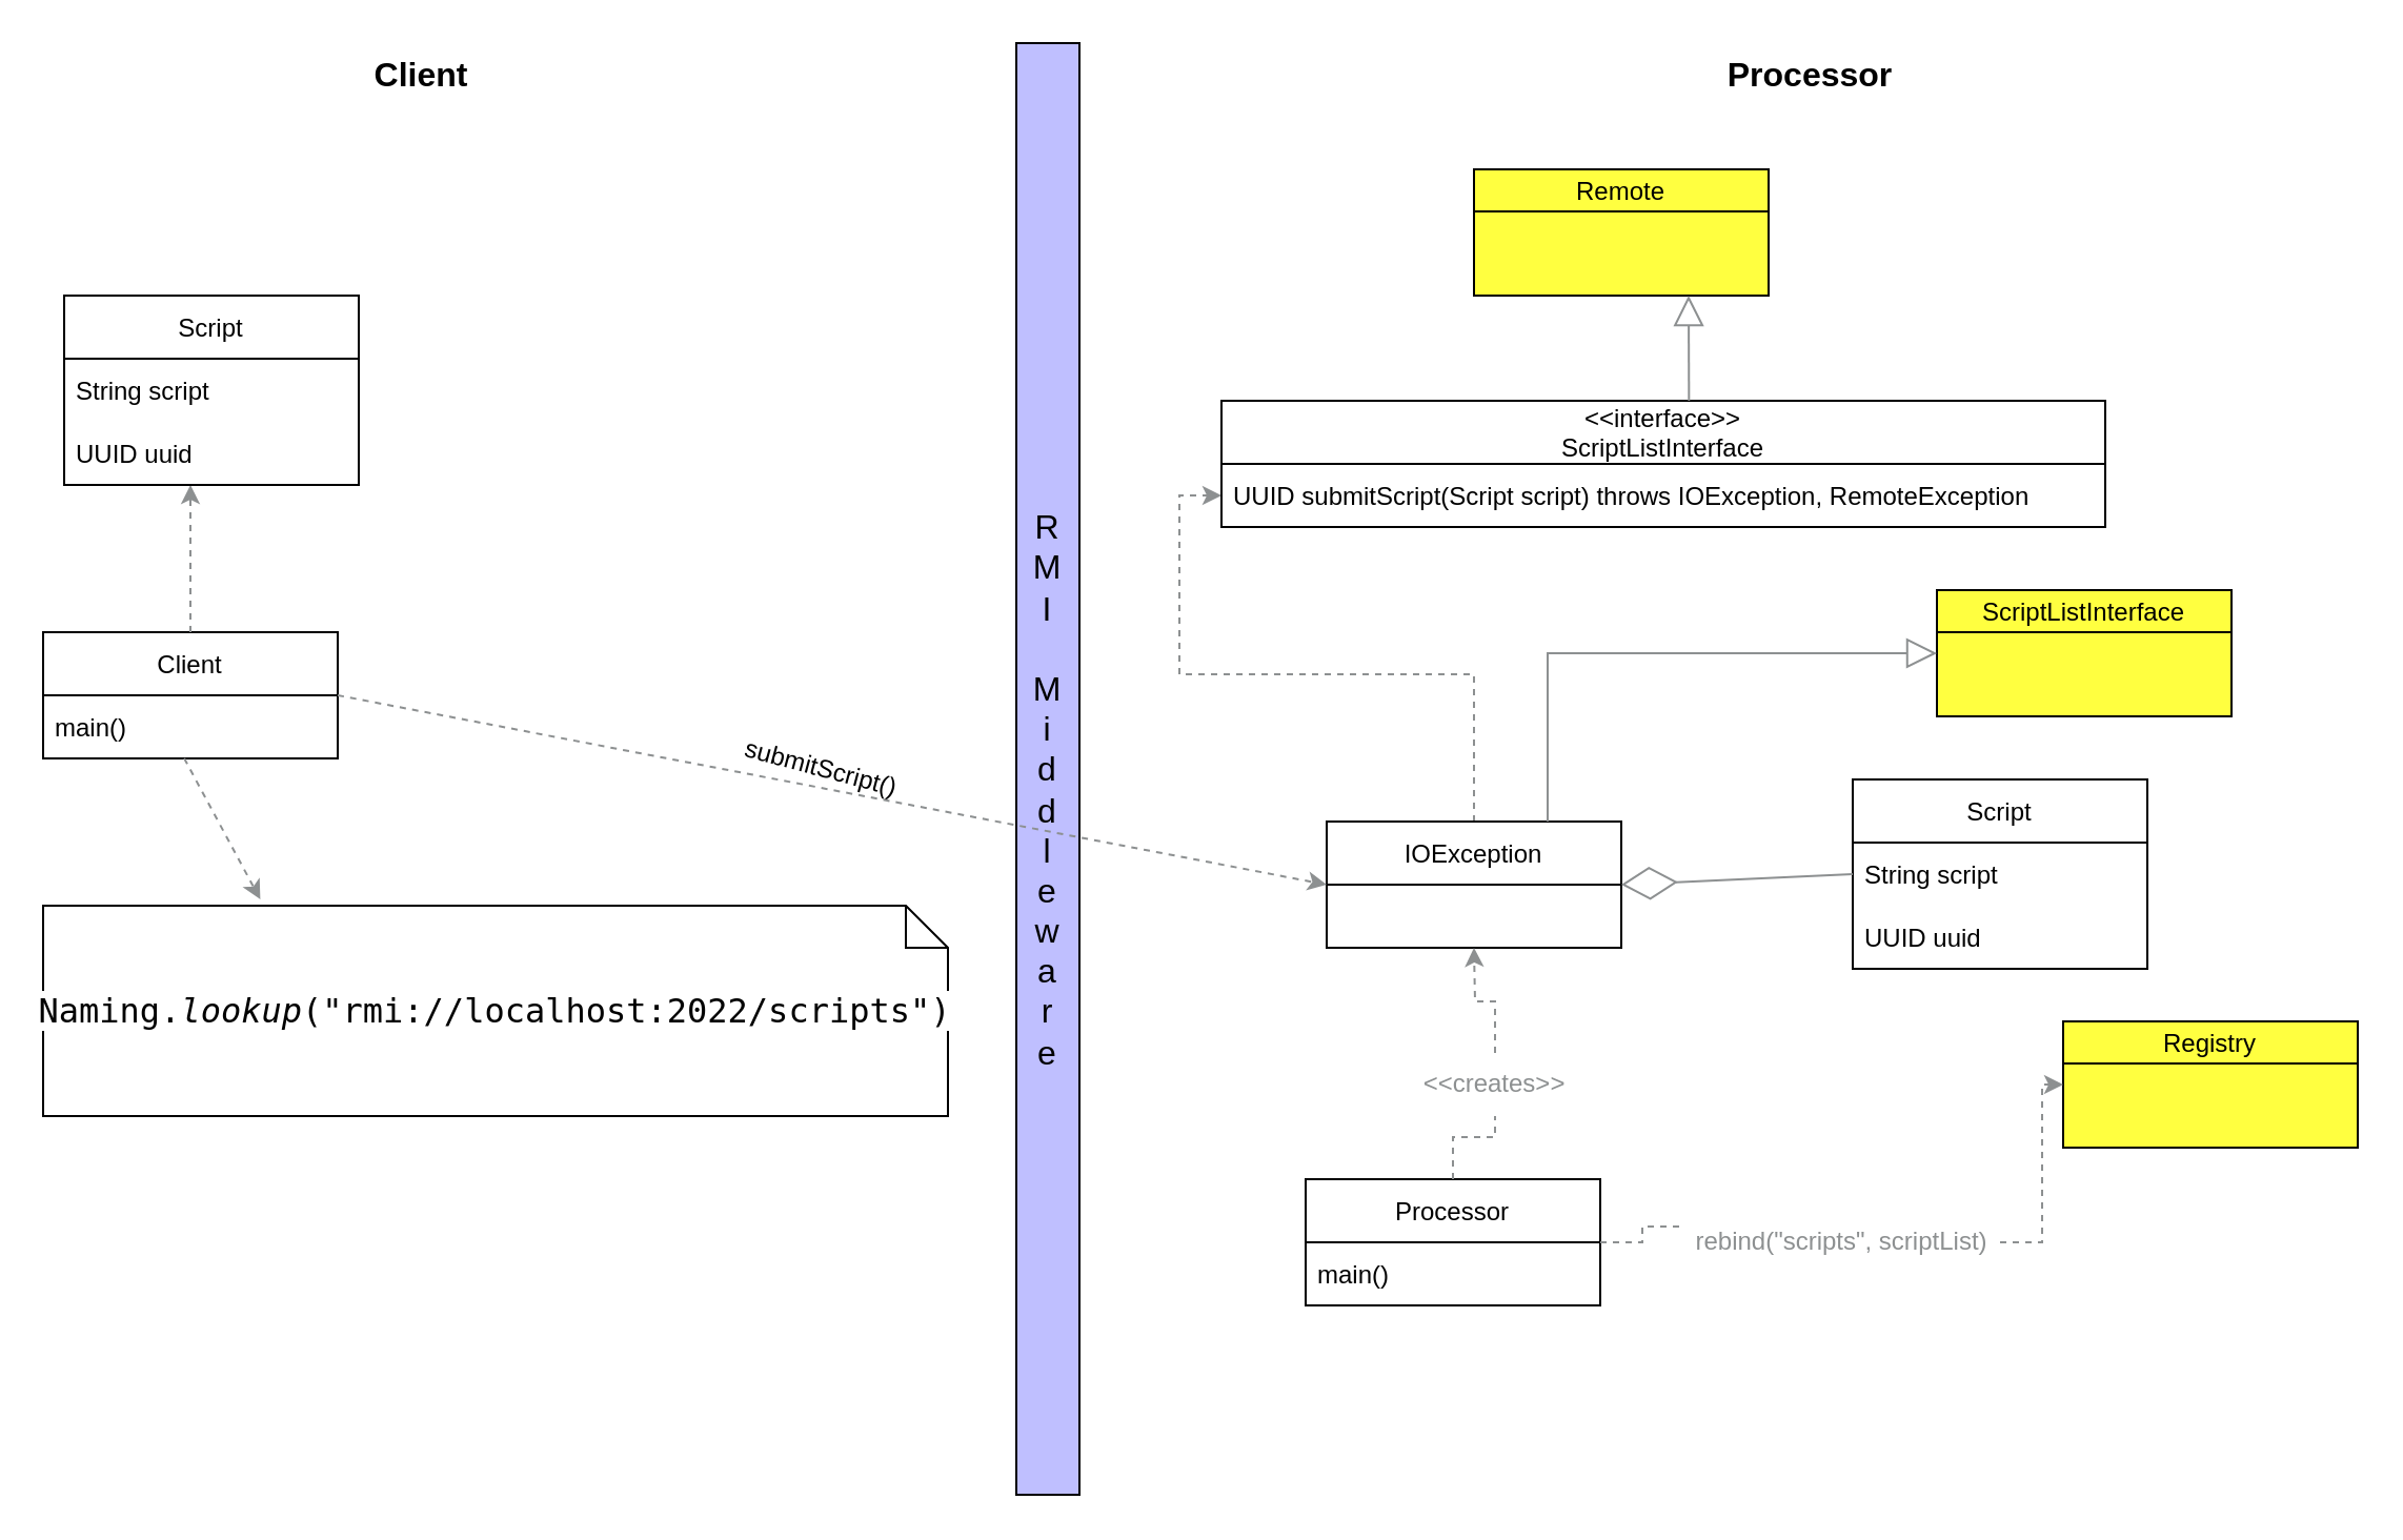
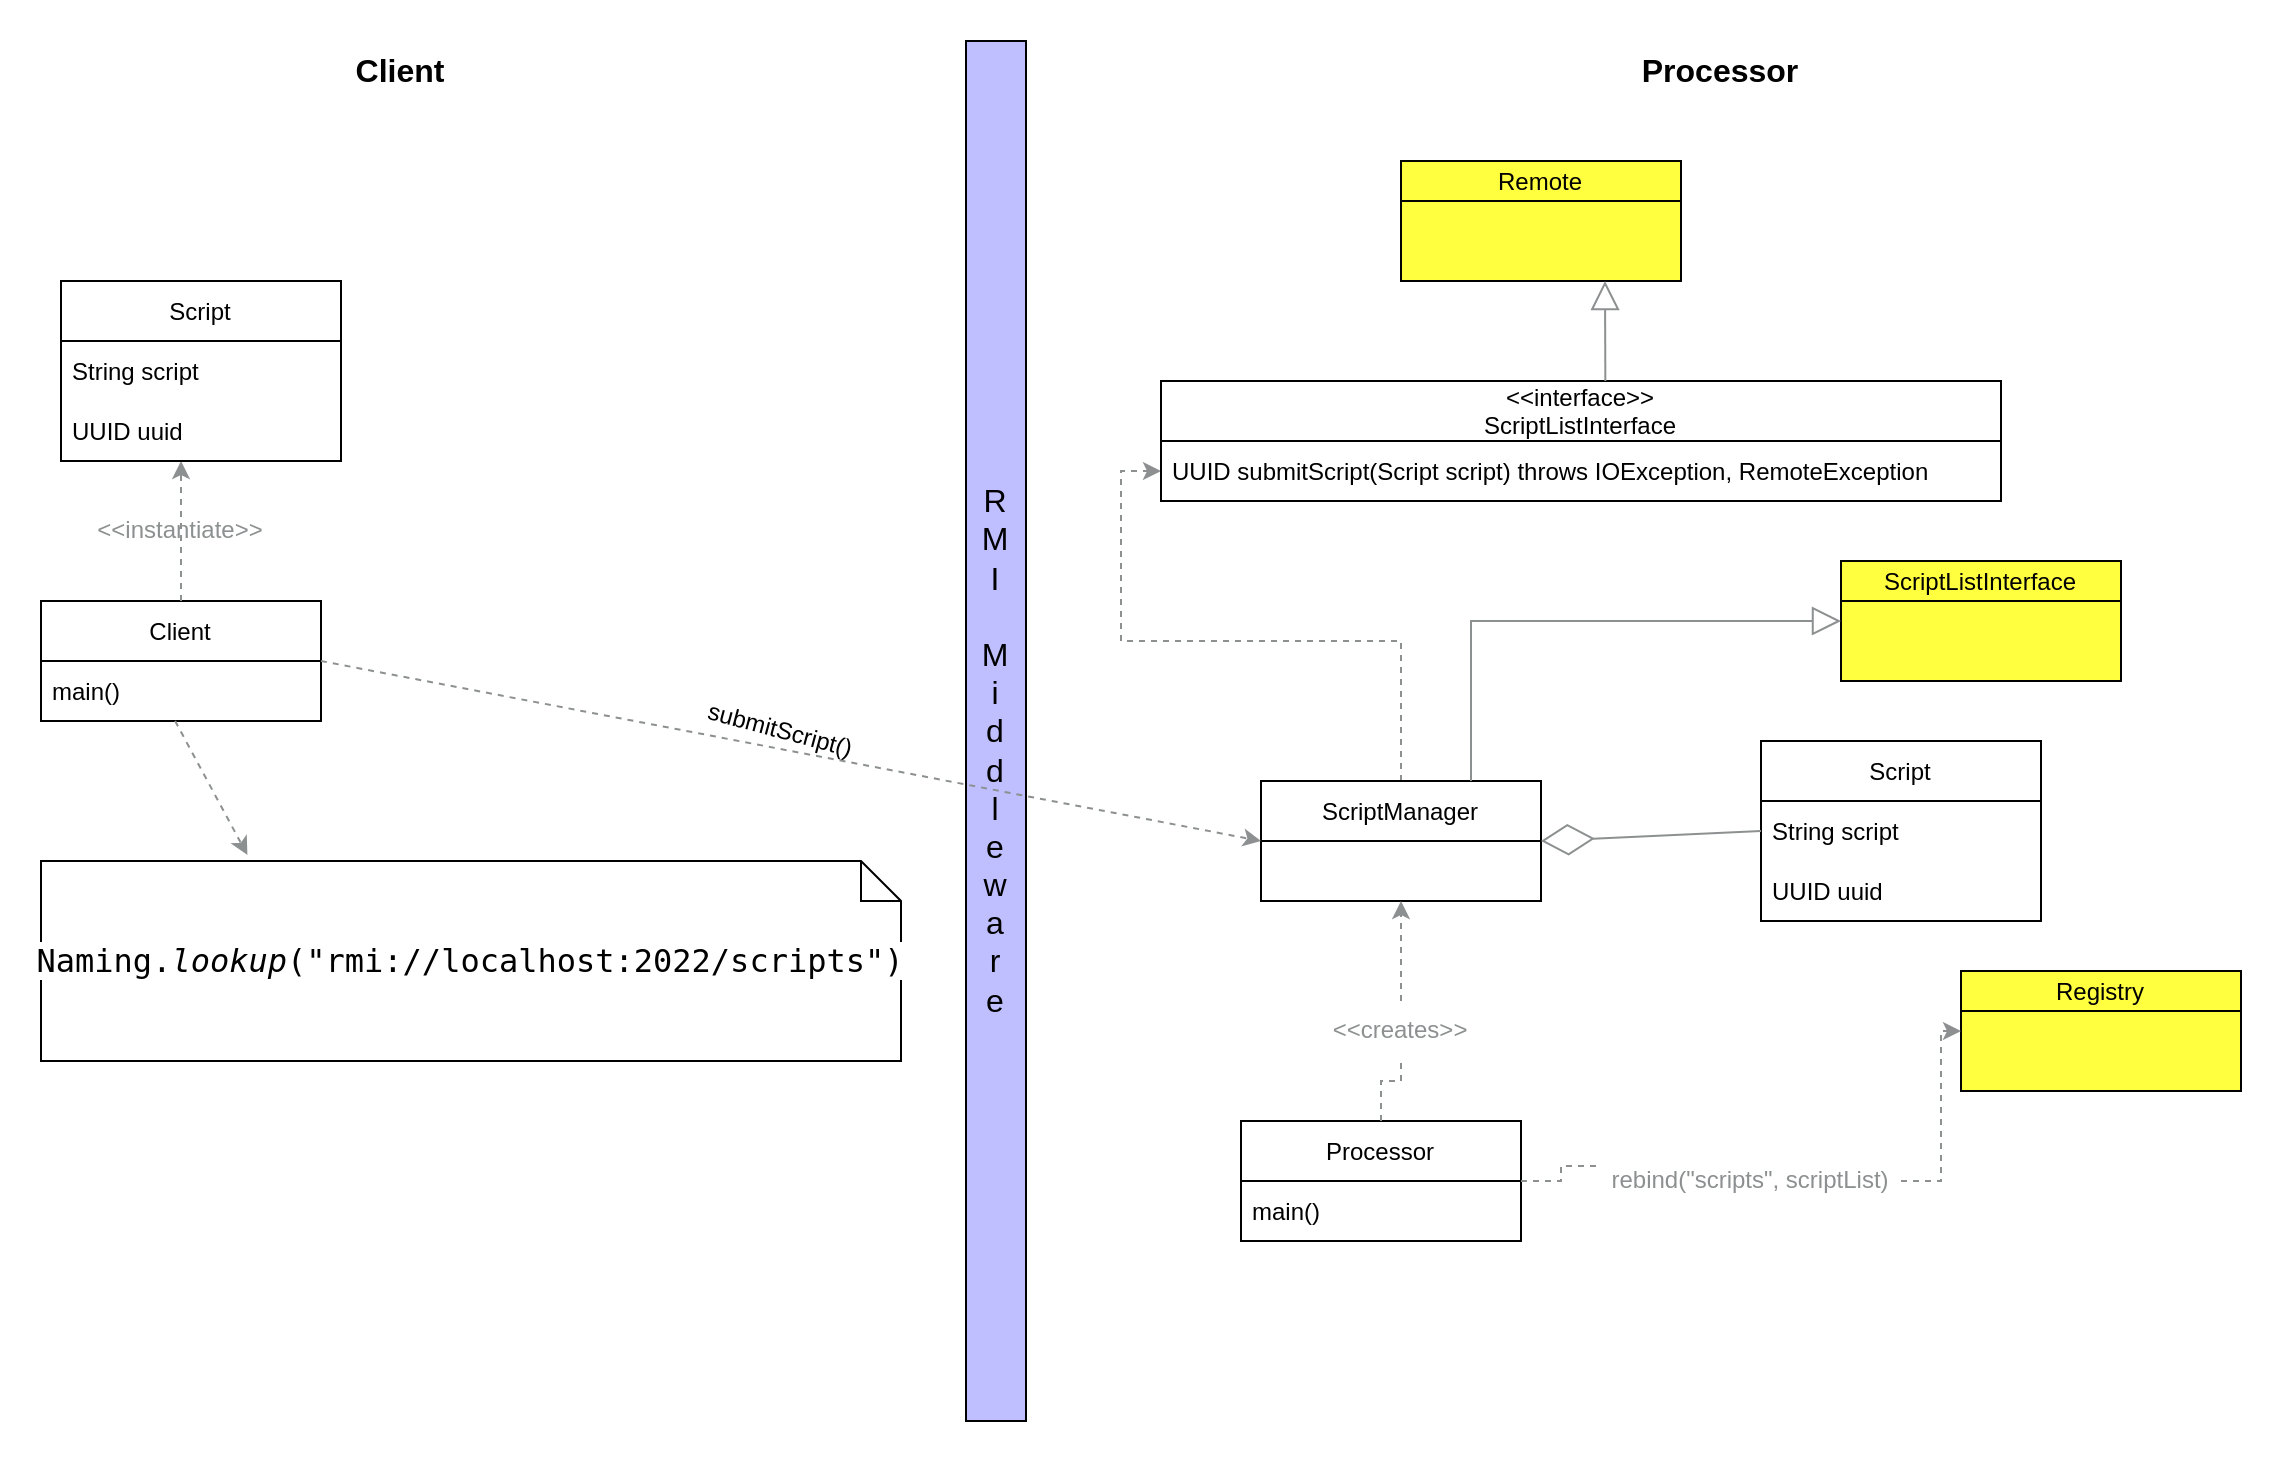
+ <mxCell id="8" value="&amp;lt;&amp;lt;instantiate&amp;gt;&amp;gt;" style="text;html=1;strokeColor=none;fillColor=none;align=center;verticalAlign=middle;whiteSpace=wrap;rounded=0;fontColor=#8d9091;" vertex="1" parent="1"><mxGeometry x="60" y="250" width="60" height="30" as="geometry" /></mxCell>
- <mxCell id="20" value="IOException" style="swimlane;fontStyle=0;childLayout=stackLayout;horizontal=1;startSize=30;horizontalStack=0;resizeParent=1;resizeParentMax=0;resizeLast=0;collapsible=1;marginBottom=0;" vertex="1" parent="1"><mxGeometry x="630" y="390" width="140" height="60" as="geometry" /></mxCell>
+ <mxCell id="20" value="ScriptManager" style="swimlane;fontStyle=0;childLayout=stackLayout;horizontal=1;startSize=30;horizontalStack=0;resizeParent=1;resizeParentMax=0;resizeLast=0;collapsible=1;marginBottom=0;" vertex="1" parent="1"><mxGeometry x="630" y="390" width="140" height="60" as="geometry" /></mxCell>
- <mxCell id="36" value="&amp;lt;&amp;lt;creates&amp;gt;&amp;gt;" style="text;html=1;strokeColor=none;fillColor=none;align=center;verticalAlign=middle;whiteSpace=wrap;rounded=0;fontColor=#8d9091;" vertex="1" parent="1"><mxGeometry x="680" y="500" width="60" height="30" as="geometry" /></mxCell>
+ <mxCell id="36" value="&amp;lt;&amp;lt;creates&amp;gt;&amp;gt;" style="text;html=1;strokeColor=none;fillColor=none;align=center;verticalAlign=middle;whiteSpace=wrap;rounded=0;fontColor=#8d9091;" vertex="1" parent="1"><mxGeometry x="670" y="500" width="60" height="30" as="geometry" /></mxCell>
